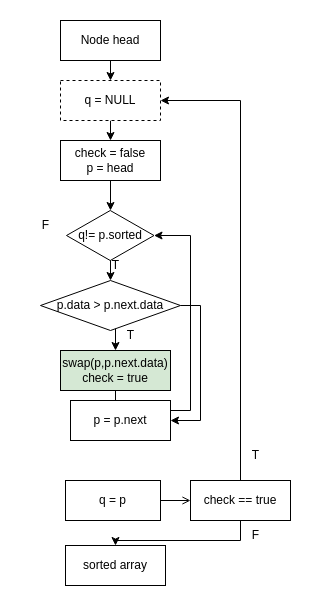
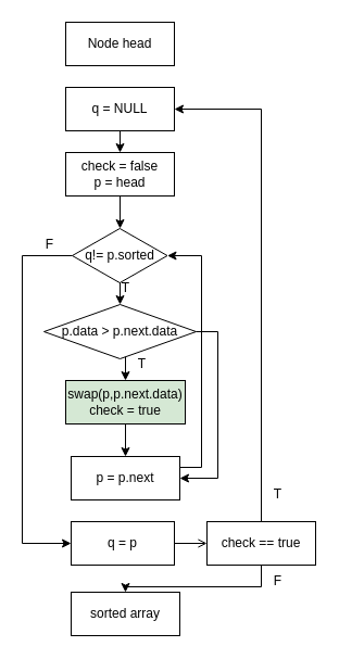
- <mxCell id="2" style="edgeStyle=orthogonalEdgeStyle;rounded=0;orthogonalLoop=1;jettySize=auto;html=1;exitX=0.5;exitY=1;exitDx=0;exitDy=0;entryX=0.5;entryY=0;entryDx=0;entryDy=0;" edge="1" parent="1" source="3" target="5"><mxGeometry relative="1" as="geometry" /></mxCell>
- <mxCell id="5" value="q = NULL" style="rounded=0;whiteSpace=wrap;html=1;dashed=1;" vertex="1" parent="1"><mxGeometry x="60" y="80" width="100" height="40" as="geometry" /></mxCell>
+ <mxCell id="5" value="q = NULL" style="rounded=0;whiteSpace=wrap;html=1;" vertex="1" parent="1"><mxGeometry x="60" y="80" width="100" height="40" as="geometry" /></mxCell>
+ <mxCell id="20" style="edgeStyle=orthogonalEdgeStyle;rounded=0;orthogonalLoop=1;jettySize=auto;html=1;exitX=0;exitY=0.5;exitDx=0;exitDy=0;entryX=0;entryY=0.5;entryDx=0;entryDy=0;" edge="1" parent="1" source="21" target="15"><mxGeometry relative="1" as="geometry"><Array as="points"><mxPoint x="20" y="235" /><mxPoint x="20" y="500" /></Array></mxGeometry></mxCell>
- <mxCell id="13" value="p = p.next" style="rounded=0;whiteSpace=wrap;html=1;" vertex="1" parent="1"><mxGeometry x="70" y="400" width="100" height="40" as="geometry" /></mxCell>
+ <mxCell id="13" value="p = p.next" style="rounded=0;whiteSpace=wrap;html=1;" vertex="1" parent="1"><mxGeometry x="65" y="420" width="100" height="40" as="geometry" /></mxCell>
